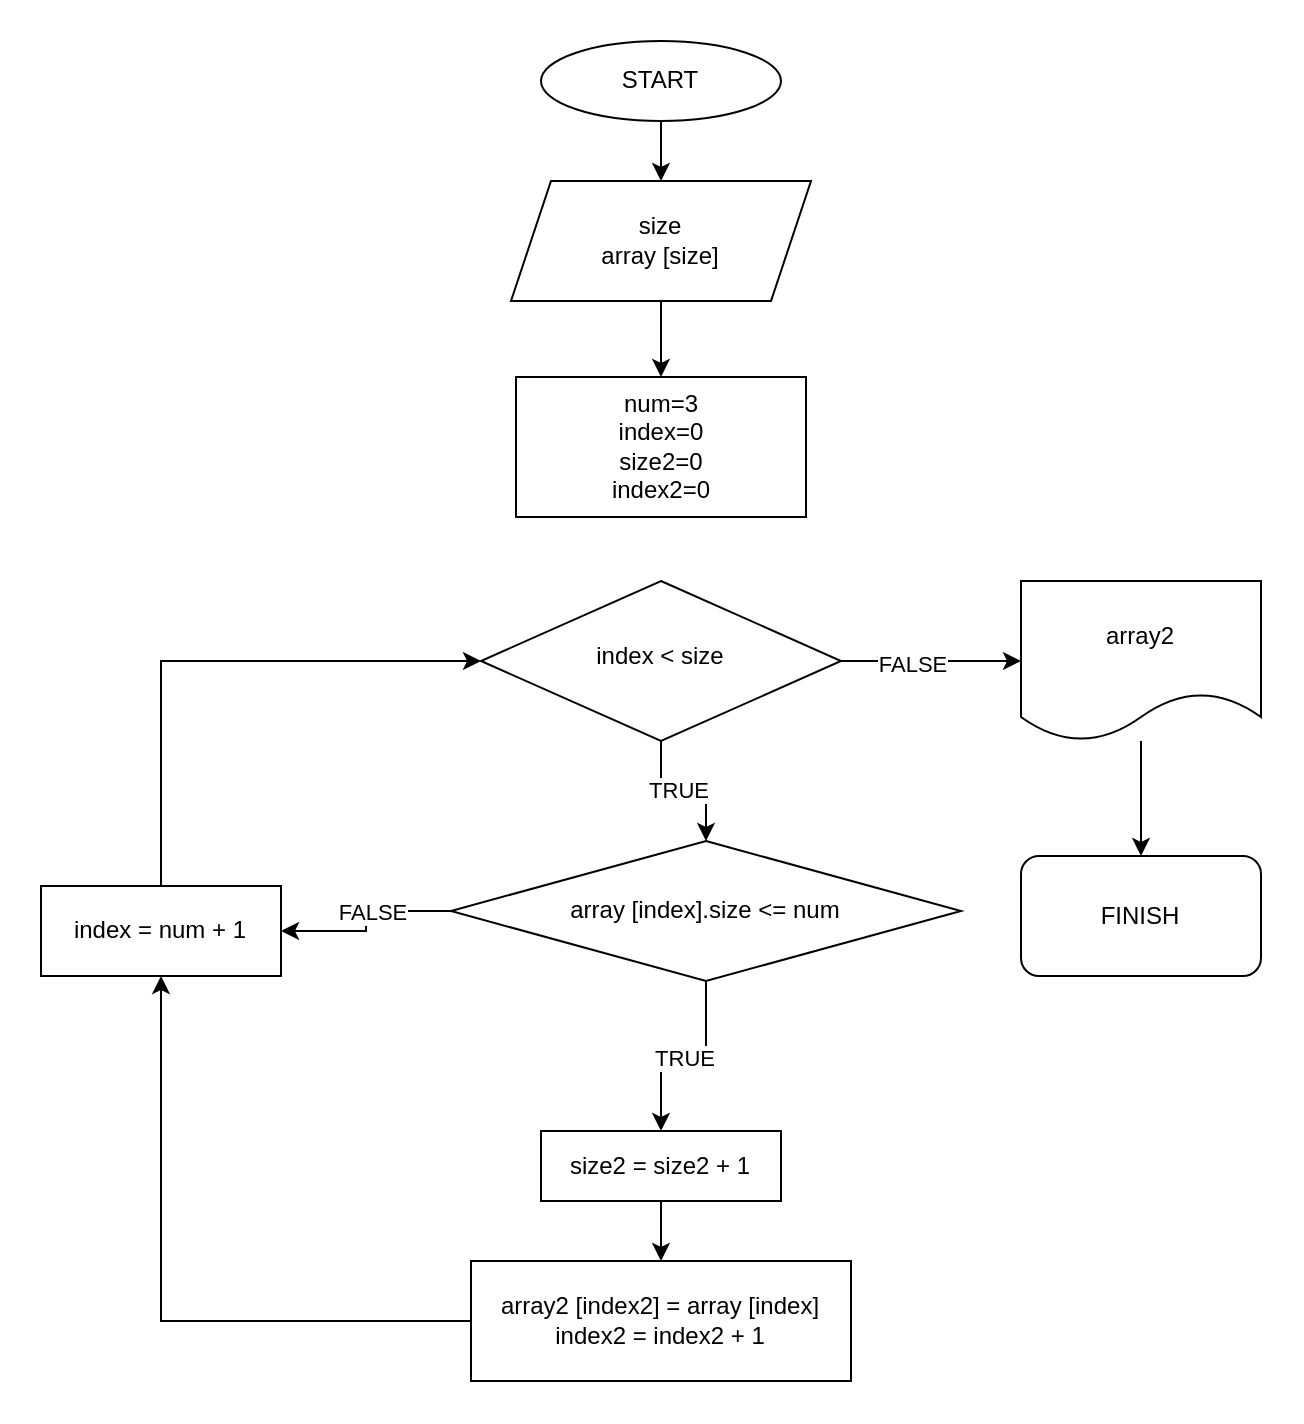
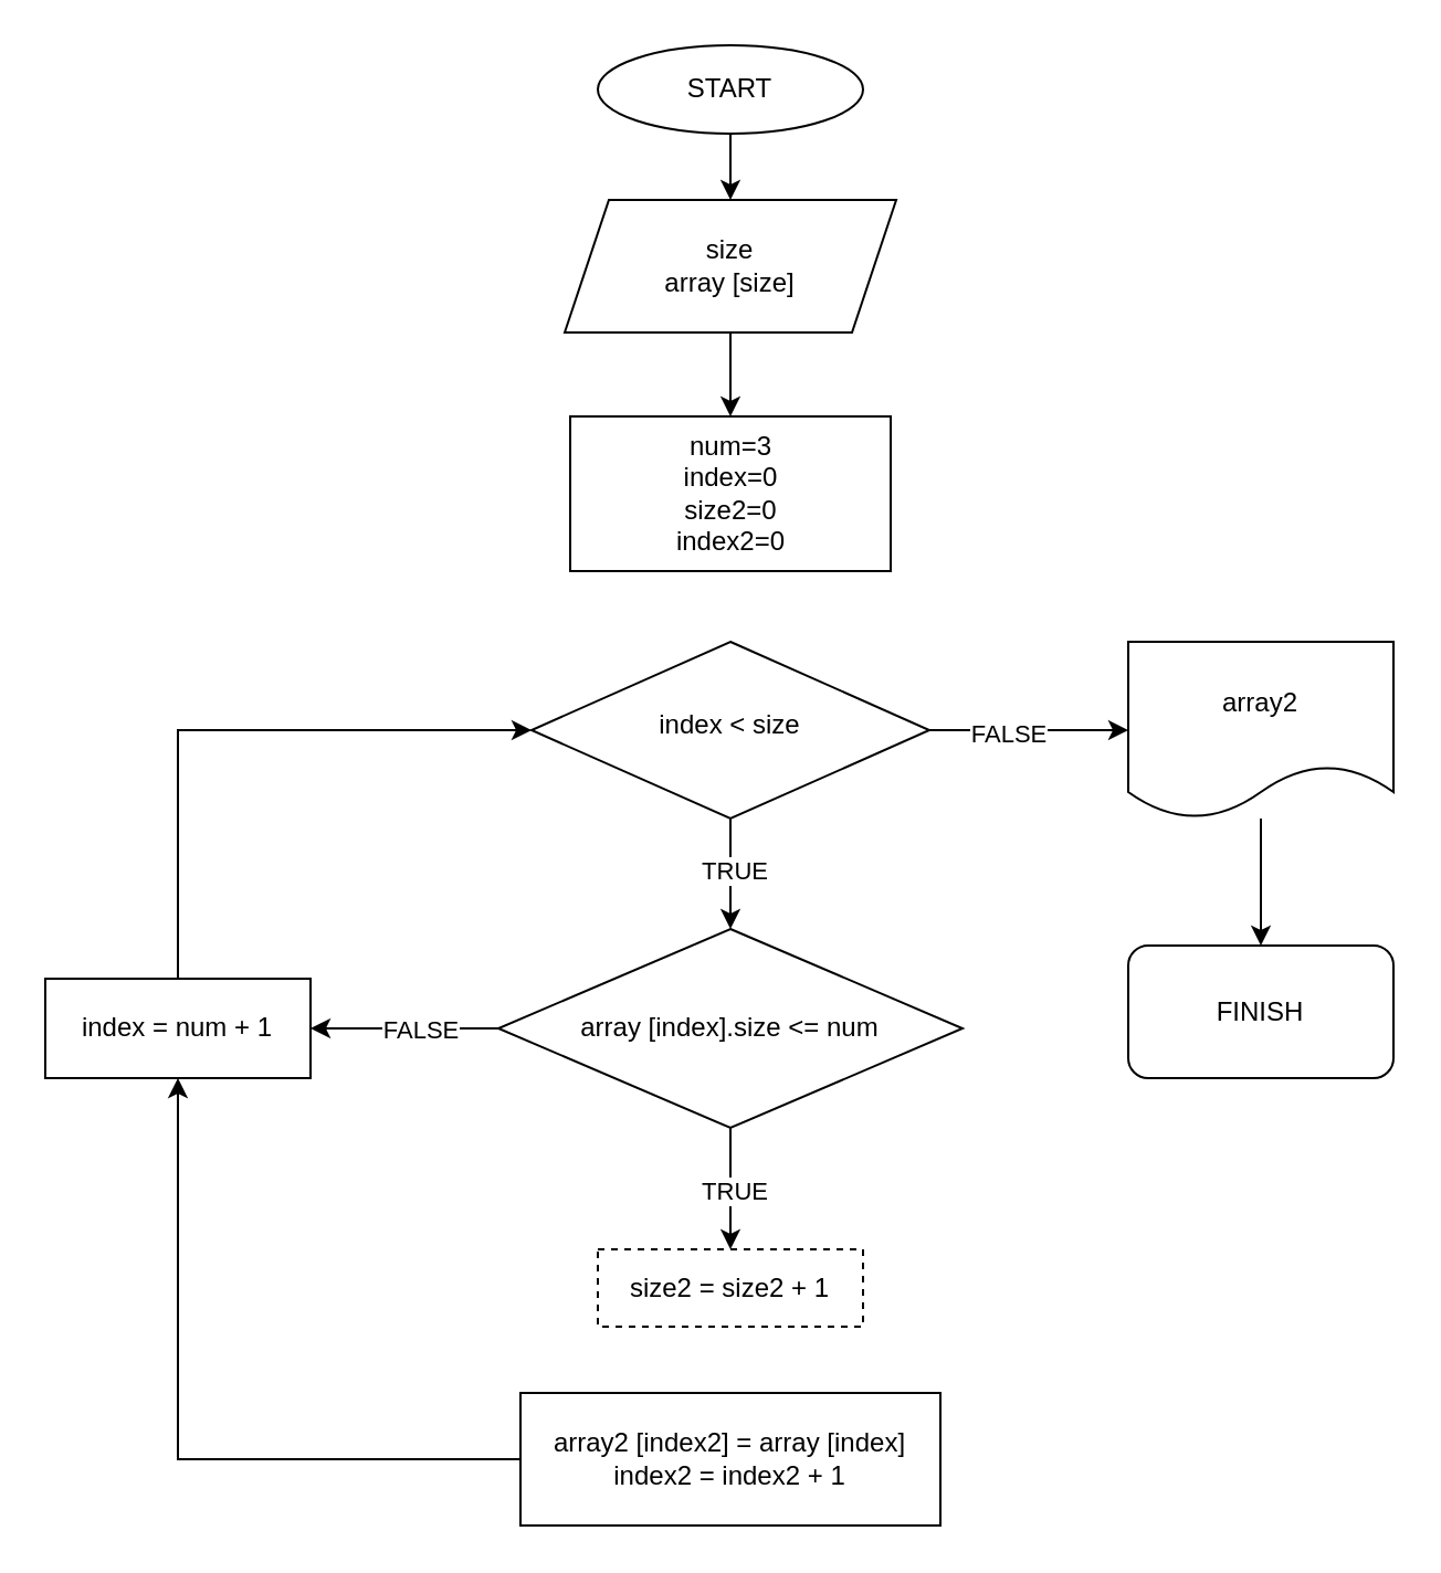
- <mxCell id="16" value="array [index].size &amp;lt;= num" style="rhombus;whiteSpace=wrap;html=1;" parent="1" vertex="1"><mxGeometry x="225" y="420" width="255" height="70" as="geometry" /></mxCell>
+ <mxCell id="16" value="array [index].size &amp;lt;= num" style="rhombus;whiteSpace=wrap;html=1;" parent="1" vertex="1"><mxGeometry x="225" y="420" width="210" height="90" as="geometry" /></mxCell>
- <mxCell id="18" value="size2 = size2 + 1" style="whiteSpace=wrap;html=1;" parent="1" vertex="1"><mxGeometry x="270" y="565" width="120" height="35" as="geometry" /></mxCell>
+ <mxCell id="18" value="size2 = size2 + 1" style="whiteSpace=wrap;html=1;dashed=1;" parent="1" vertex="1"><mxGeometry x="270" y="565" width="120" height="35" as="geometry" /></mxCell>
- <mxCell id="17" value="" style="edgeStyle=orthogonalEdgeStyle;rounded=0;orthogonalLoop=1;jettySize=auto;html=1;" parent="1" source="18" target="20" edge="1"><mxGeometry relative="1" as="geometry" /></mxCell>
